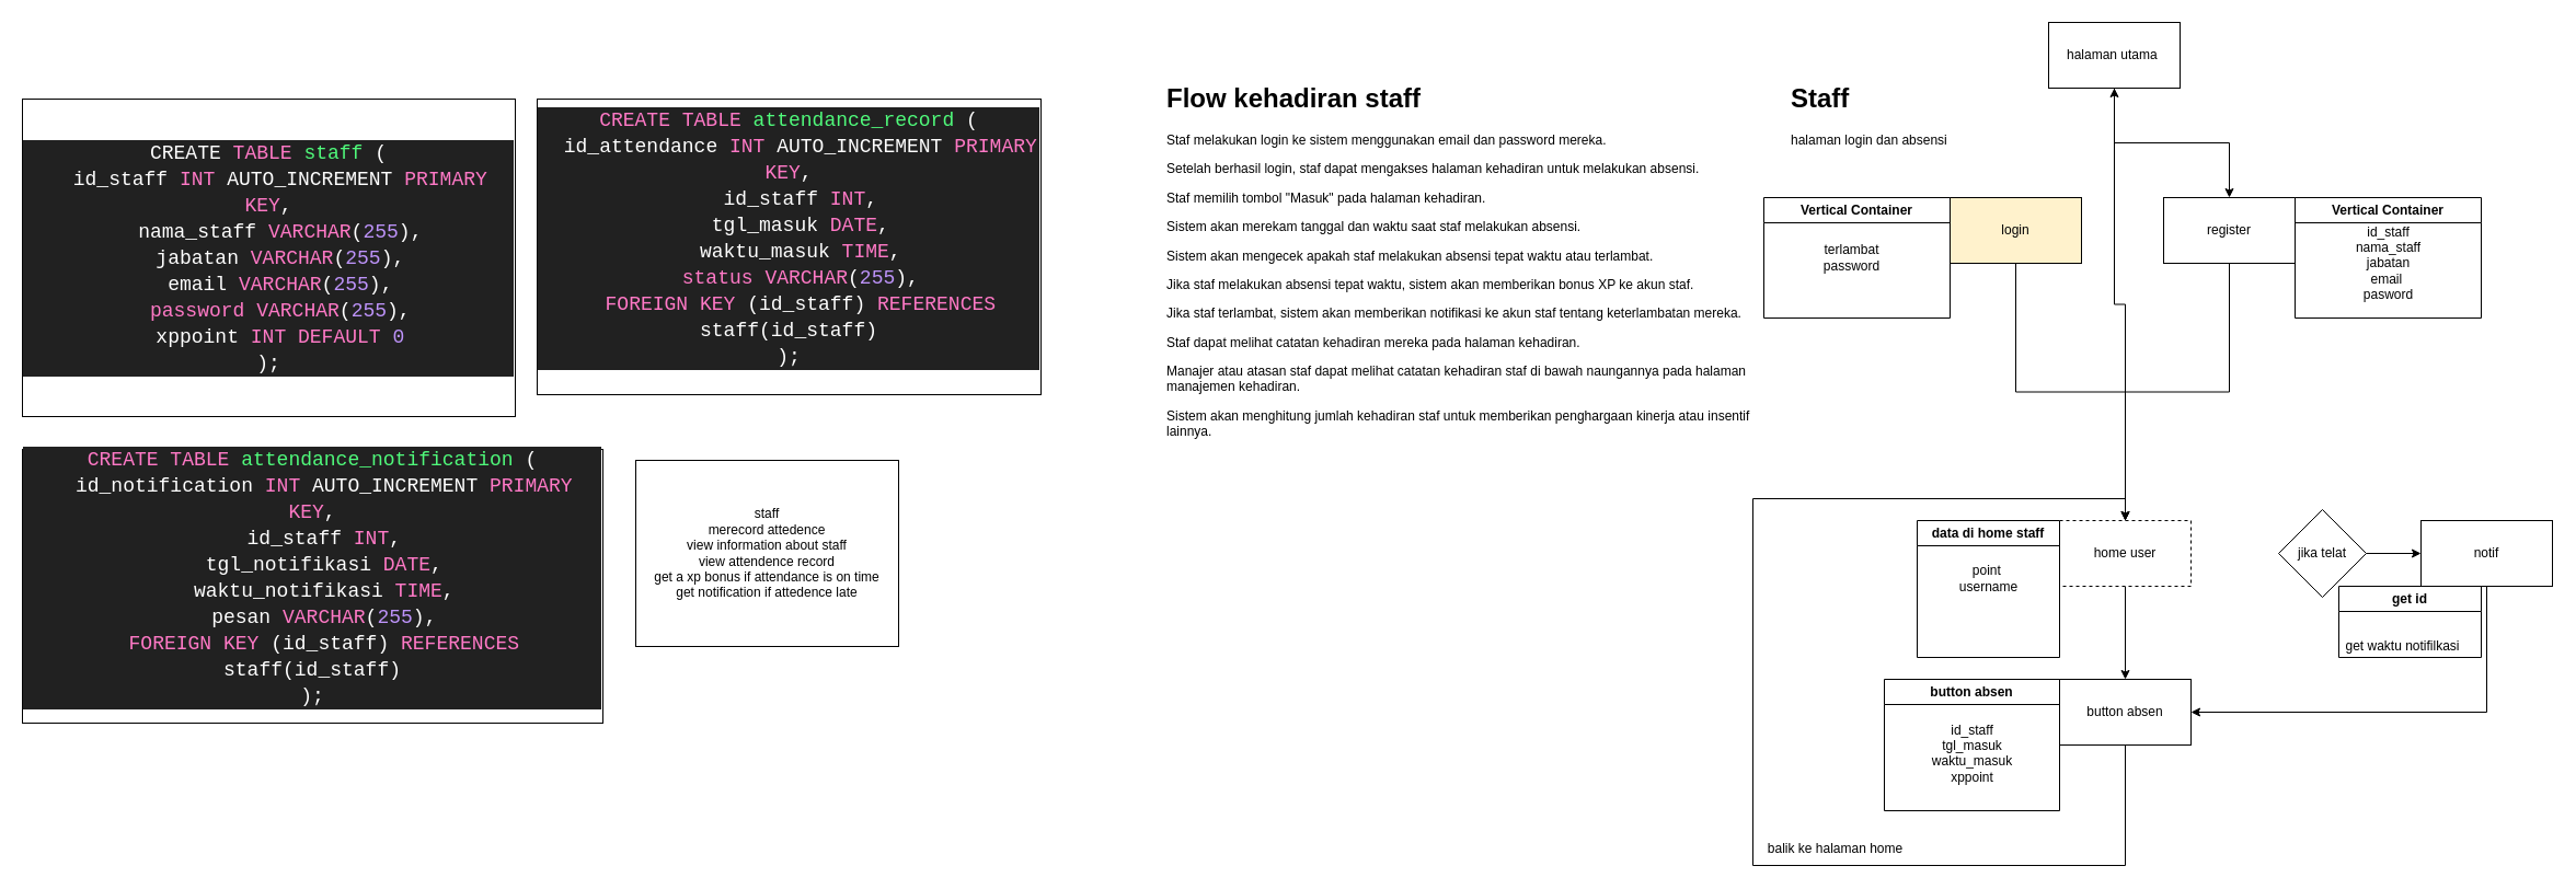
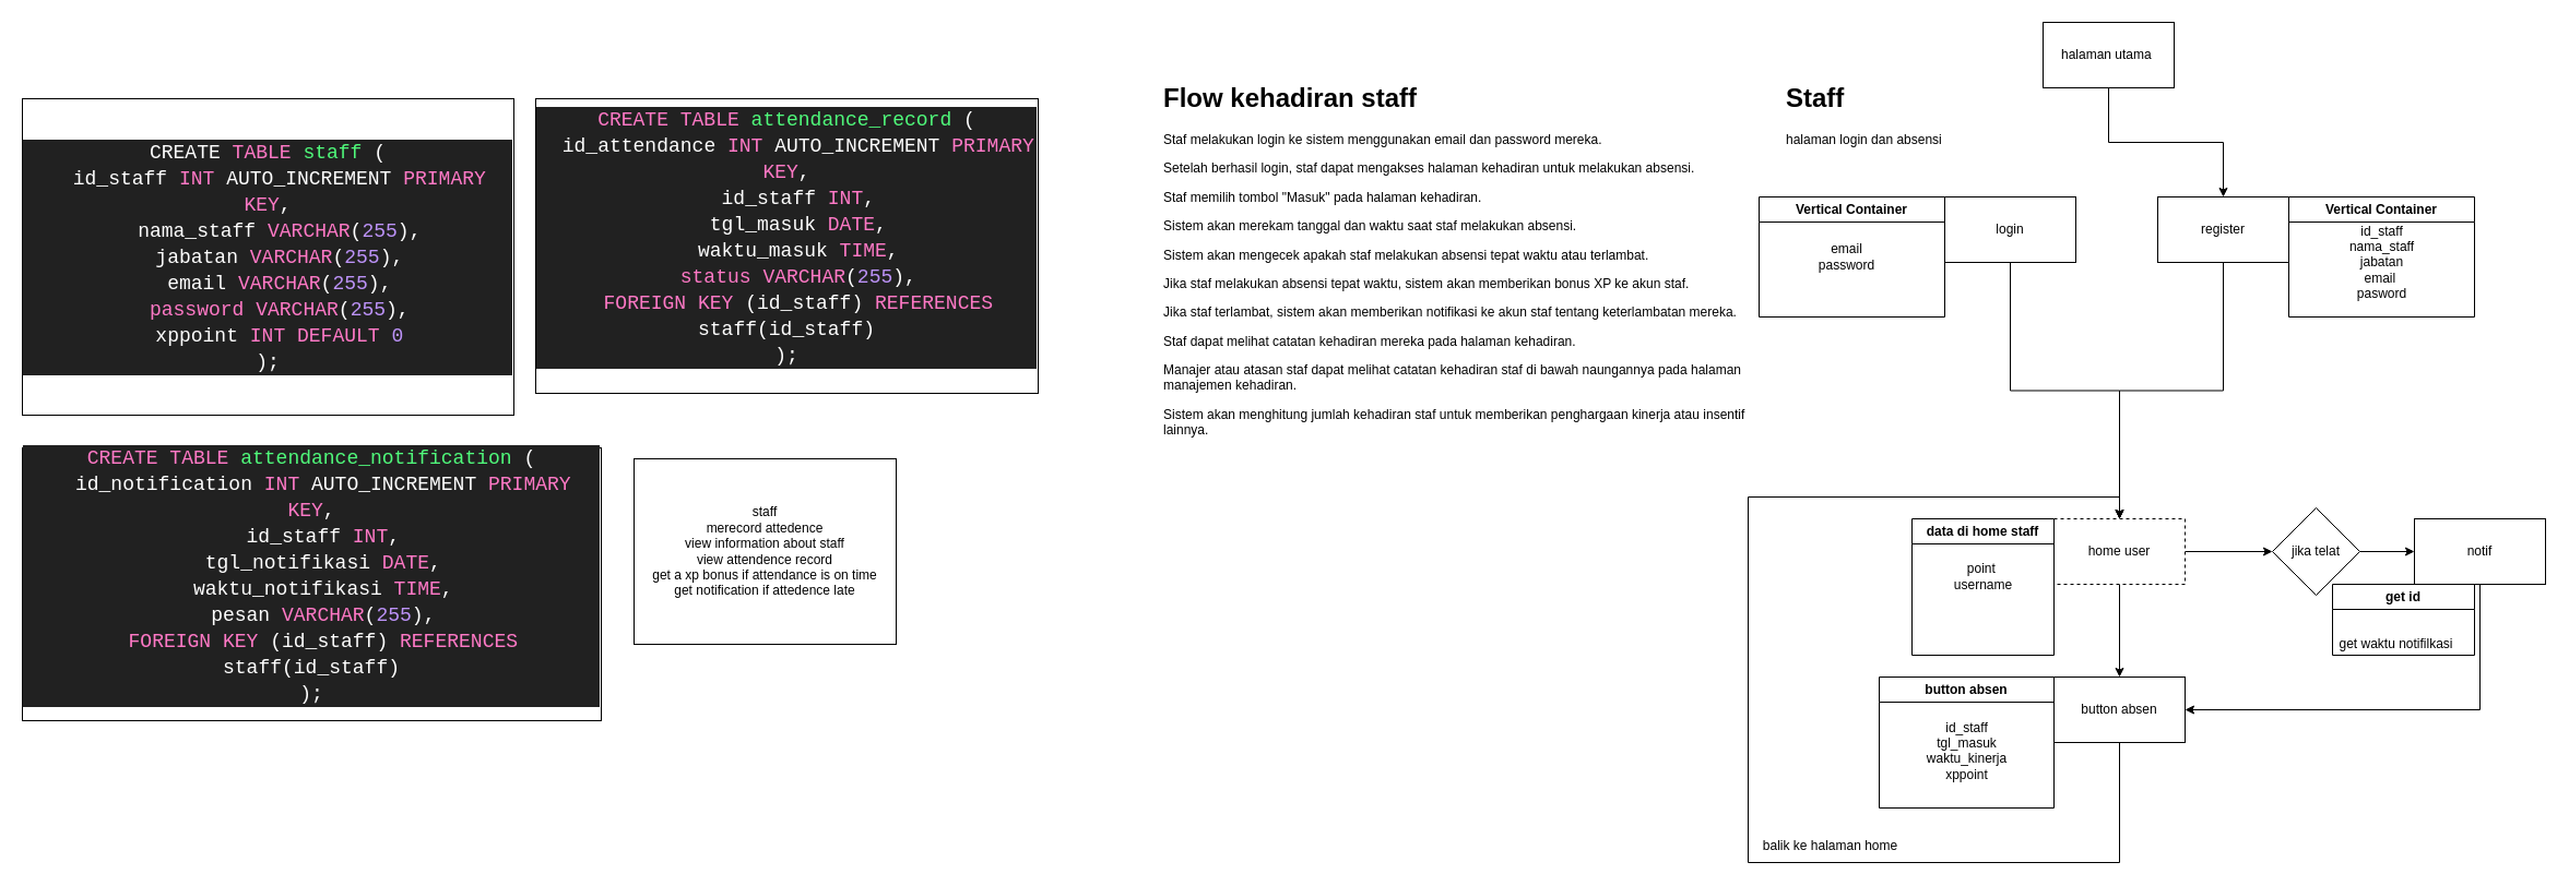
- <mxCell id="12" value="login" style="rounded=0;whiteSpace=wrap;html=1;fillColor=#fff2cc;" vertex="1" parent="1"><mxGeometry x="1780" y="180" width="120" height="60" as="geometry" /></mxCell>
+ <mxCell id="12" value="login" style="rounded=0;whiteSpace=wrap;html=1;" vertex="1" parent="1"><mxGeometry x="1780" y="180" width="120" height="60" as="geometry" /></mxCell>
- <mxCell id="16" value="terlambat&lt;br&gt;password" style="text;html=1;align=center;verticalAlign=middle;resizable=0;points=[];autosize=1;strokeColor=none;fillColor=none;" vertex="1" parent="15"><mxGeometry x="45" y="35" width="70" height="40" as="geometry" /></mxCell>
+ <mxCell id="16" value="email&lt;br&gt;password" style="text;html=1;align=center;verticalAlign=middle;resizable=0;points=[];autosize=1;strokeColor=none;fillColor=none;" vertex="1" parent="15"><mxGeometry x="45" y="35" width="70" height="40" as="geometry" /></mxCell>
- <mxCell id="19" style="edgeStyle=orthogonalEdgeStyle;rounded=0;orthogonalLoop=1;jettySize=auto;html=1;" edge="1" parent="1" source="21" target="10"><mxGeometry relative="1" as="geometry" /></mxCell>
+ <mxCell id="19" style="edgeStyle=orthogonalEdgeStyle;rounded=0;orthogonalLoop=1;jettySize=auto;html=1;" edge="1" parent="1" source="21" target="25"><mxGeometry relative="1" as="geometry" /></mxCell>
- <mxCell id="31" value="&lt;div&gt;id_staff&lt;/div&gt;&lt;div&gt;tgl_masuk&lt;/div&gt;&lt;div&gt;waktu_masuk&lt;br&gt;xppoint&lt;/div&gt;&lt;div&gt;&lt;br&gt;&lt;/div&gt;" style="text;html=1;align=center;verticalAlign=middle;resizable=0;points=[];autosize=1;strokeColor=none;fillColor=none;" vertex="1" parent="30"><mxGeometry x="30" y="30" width="100" height="90" as="geometry" /></mxCell>
+ <mxCell id="31" value="&lt;div&gt;id_staff&lt;/div&gt;&lt;div&gt;tgl_masuk&lt;/div&gt;&lt;div&gt;waktu_kinerja&lt;br&gt;xppoint&lt;/div&gt;&lt;div&gt;&lt;br&gt;&lt;/div&gt;" style="text;html=1;align=center;verticalAlign=middle;resizable=0;points=[];autosize=1;strokeColor=none;fillColor=none;" vertex="1" parent="30"><mxGeometry x="30" y="30" width="100" height="90" as="geometry" /></mxCell>
